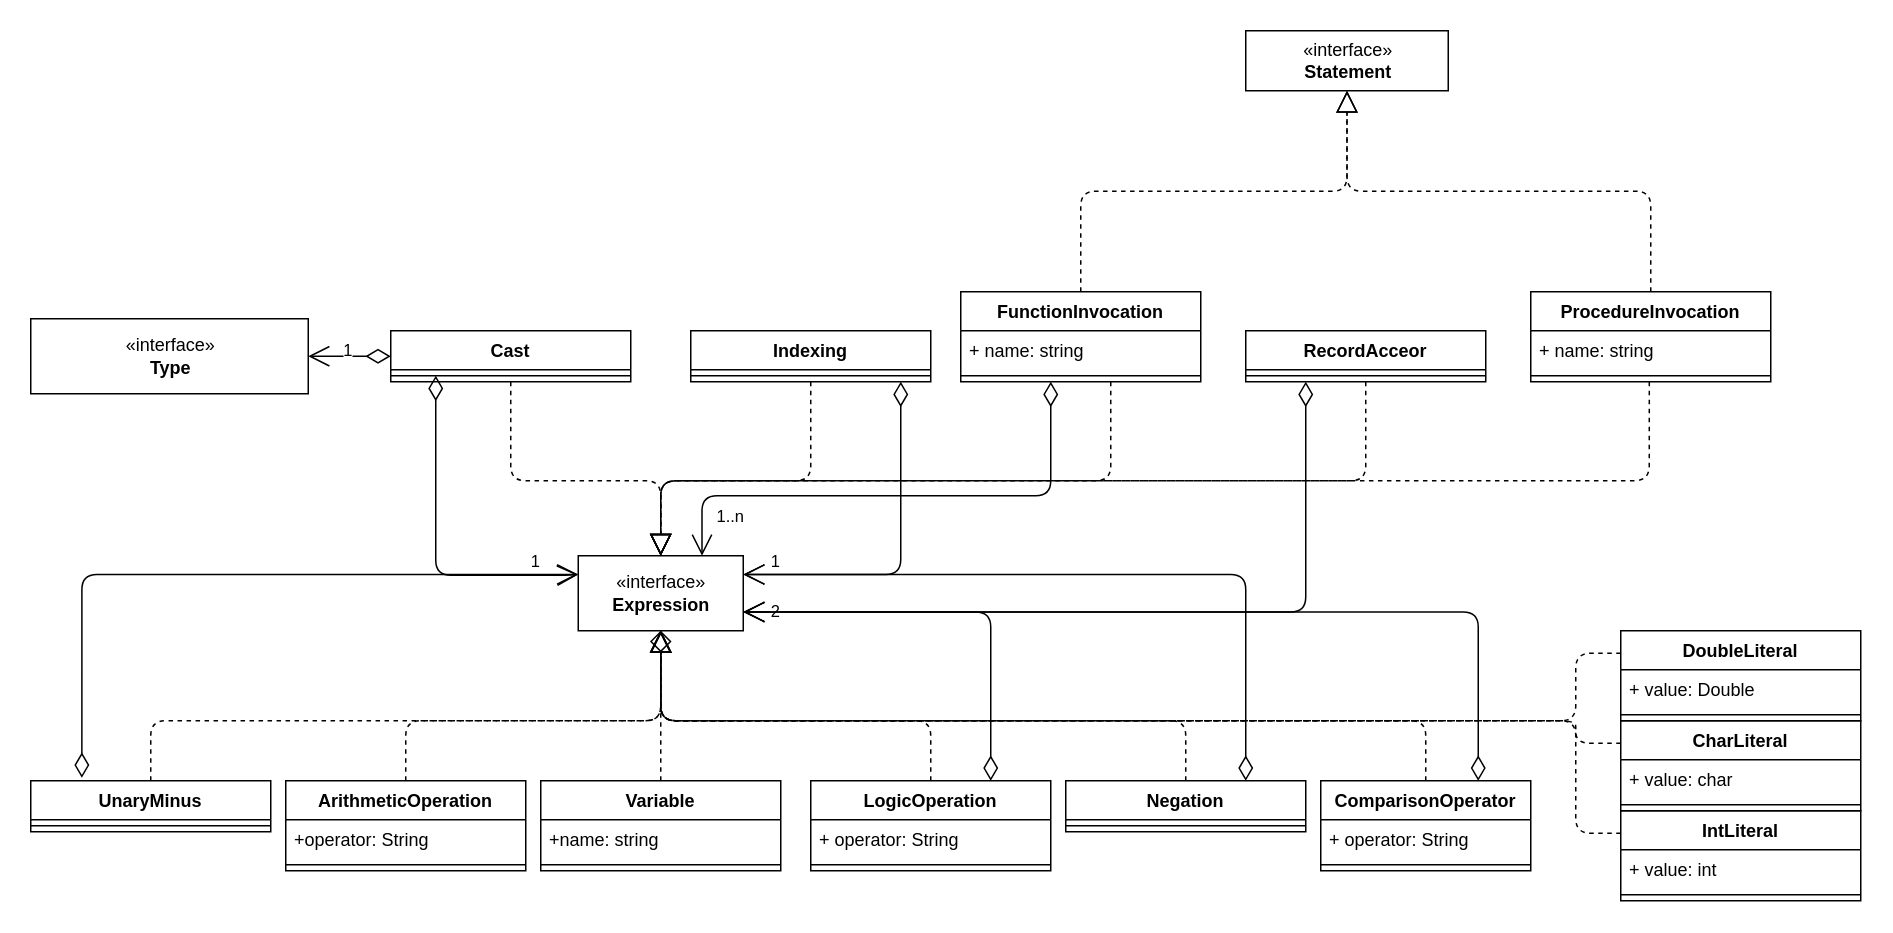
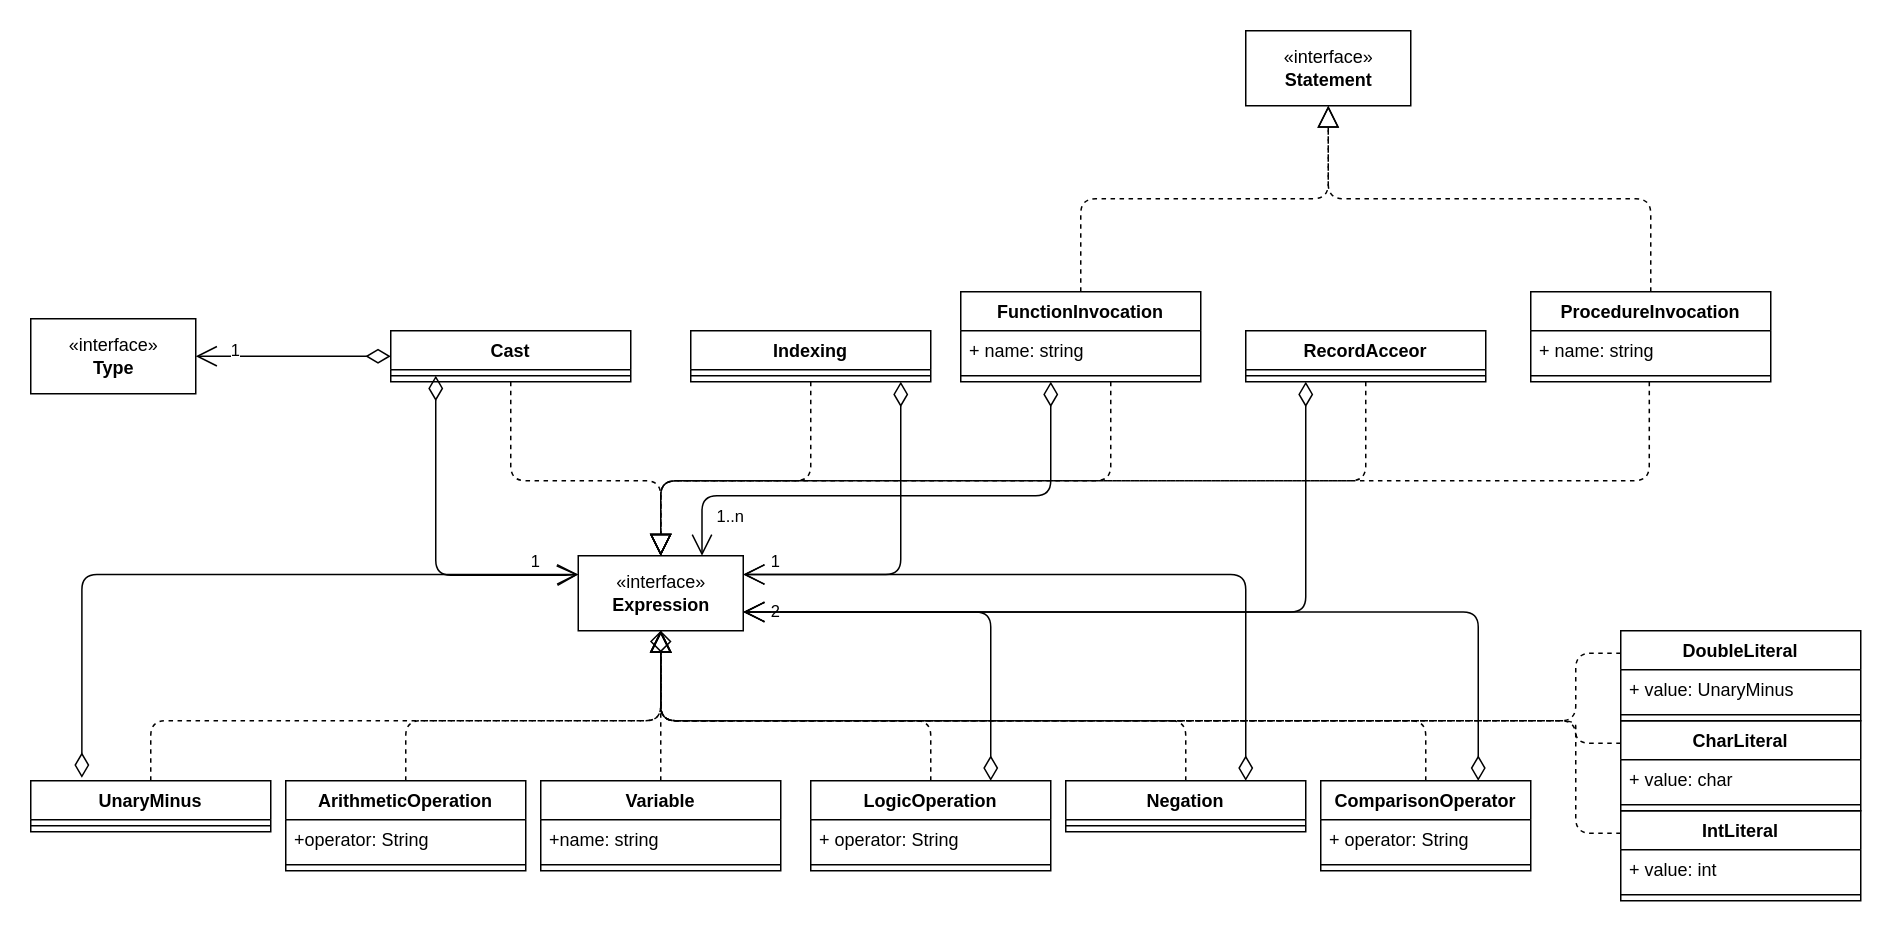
- <mxCell id="54" value="«interface»&lt;br&gt;&lt;div&gt;&lt;b&gt;Statement&lt;/b&gt;&lt;/div&gt;" style="html=1;" parent="1" vertex="1"><mxGeometry x="830" y="20" width="135" height="40" as="geometry" /></mxCell>
+ <mxCell id="54" value="«interface»&lt;br&gt;&lt;div&gt;&lt;b&gt;Statement&lt;/b&gt;&lt;/div&gt;" style="html=1;" parent="1" vertex="1"><mxGeometry x="830" y="20" width="110" height="50" as="geometry" /></mxCell>
- <mxCell id="37" value="«interface»&lt;br&gt;&lt;b&gt;Type&lt;/b&gt;" style="html=1;" parent="1" vertex="1"><mxGeometry x="20" y="212" width="185" height="50" as="geometry" /></mxCell>
+ <mxCell id="37" value="«interface»&lt;br&gt;&lt;b&gt;Type&lt;/b&gt;" style="html=1;" parent="1" vertex="1"><mxGeometry x="20" y="212" width="110" height="50" as="geometry" /></mxCell>
- <mxCell id="62" value="+ value: Double" style="text;strokeColor=none;fillColor=none;align=left;verticalAlign=top;spacingLeft=4;spacingRight=4;overflow=hidden;rotatable=0;points=[[0,0.5],[1,0.5]];portConstraint=eastwest;" parent="61" vertex="1"><mxGeometry y="26" width="160" height="26" as="geometry" /></mxCell>
+ <mxCell id="62" value="+ value: UnaryMinus" style="text;strokeColor=none;fillColor=none;align=left;verticalAlign=top;spacingLeft=4;spacingRight=4;overflow=hidden;rotatable=0;points=[[0,0.5],[1,0.5]];portConstraint=eastwest;" parent="61" vertex="1"><mxGeometry y="26" width="160" height="26" as="geometry" /></mxCell>
